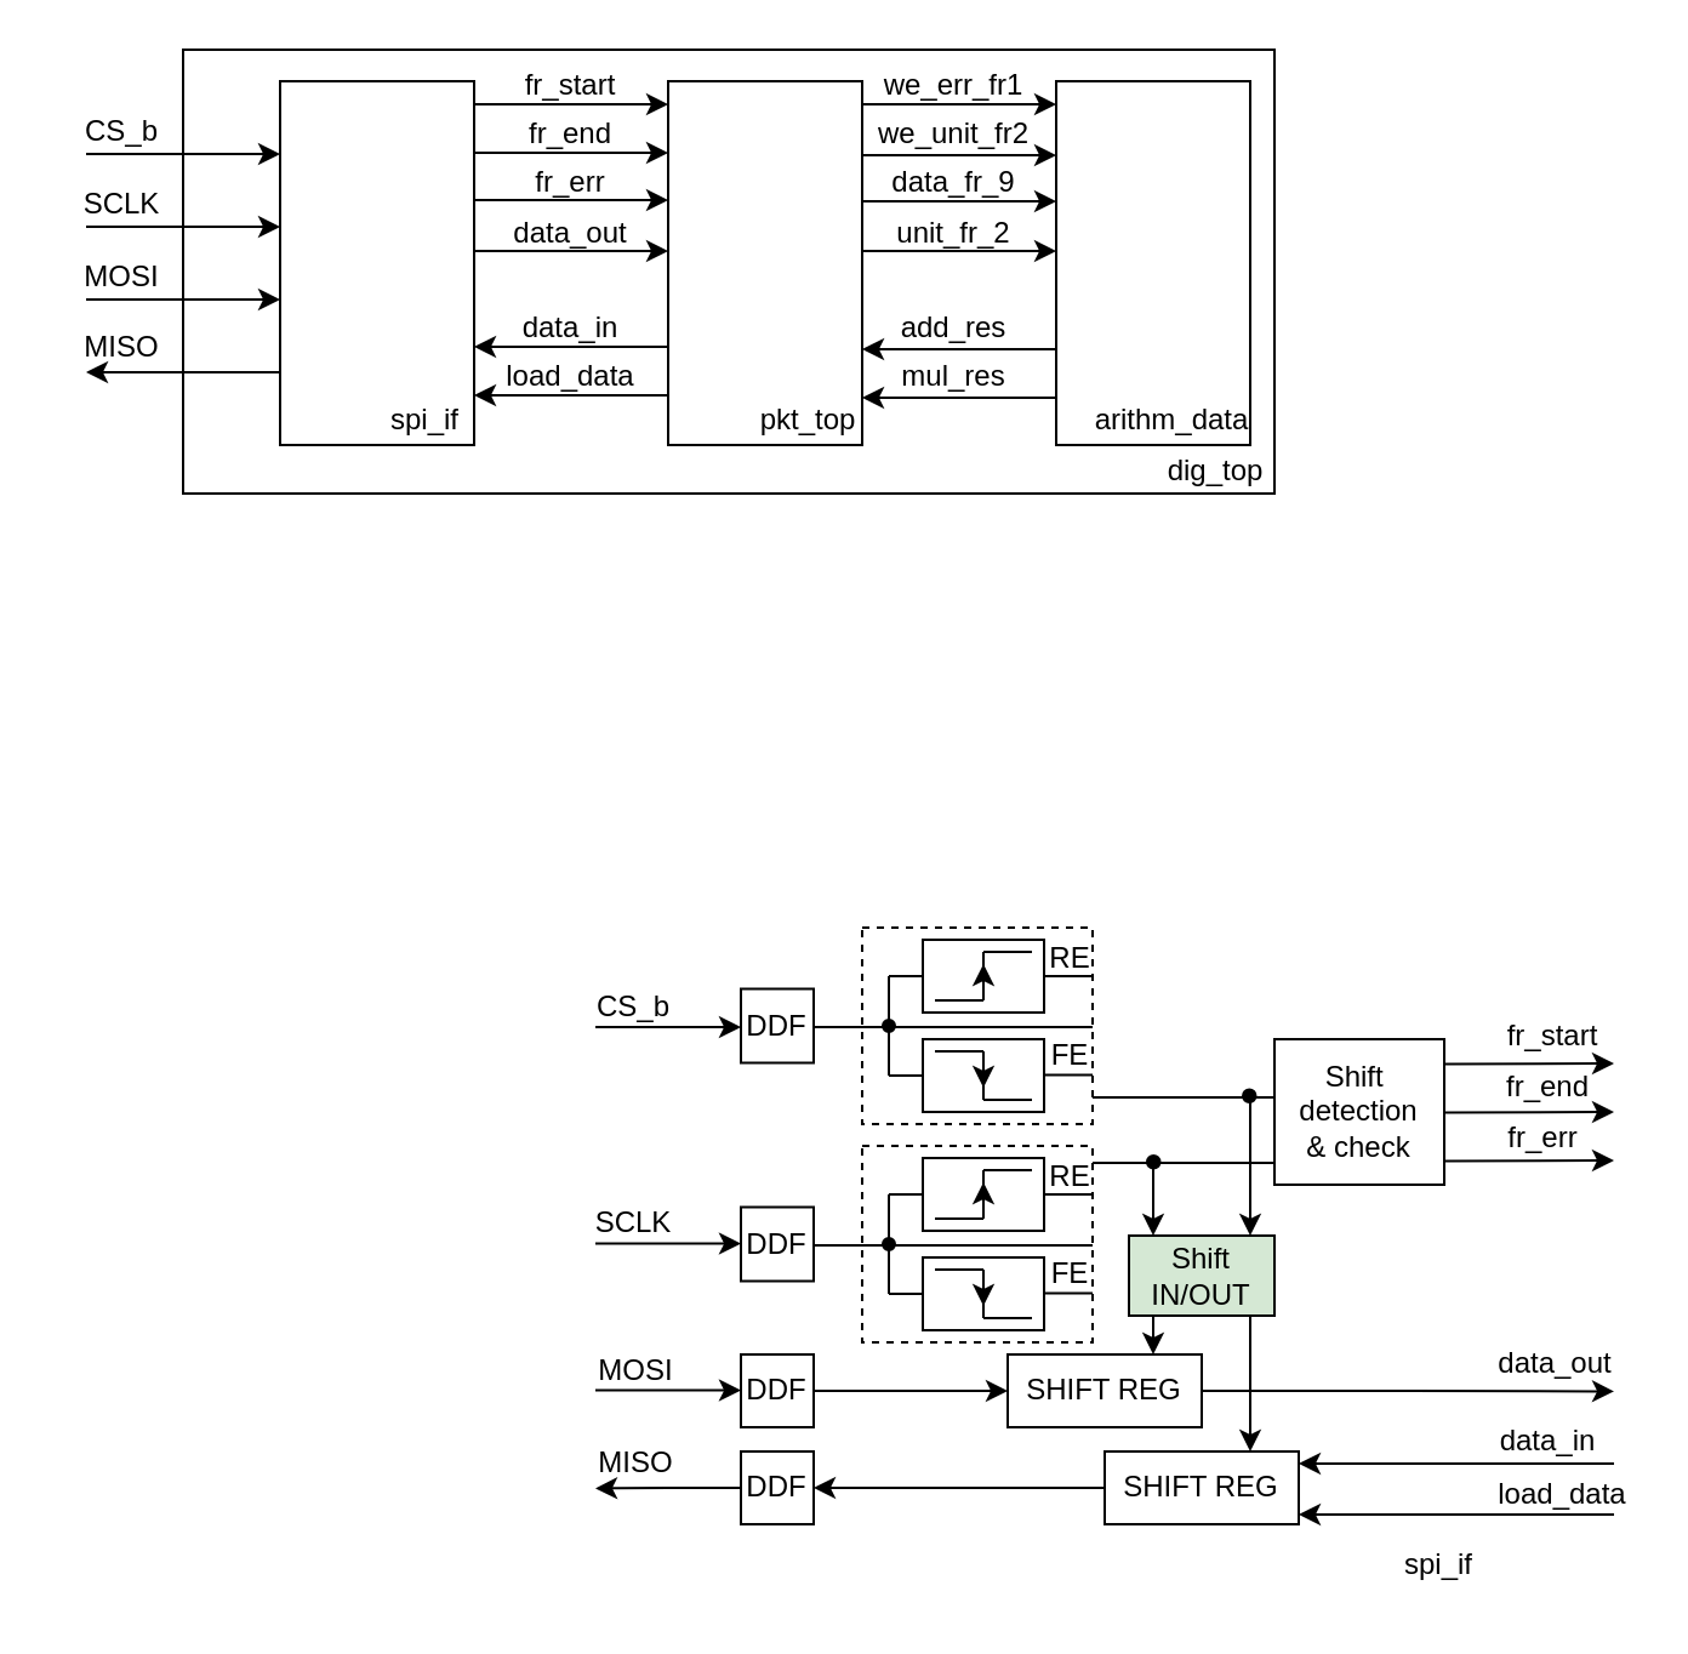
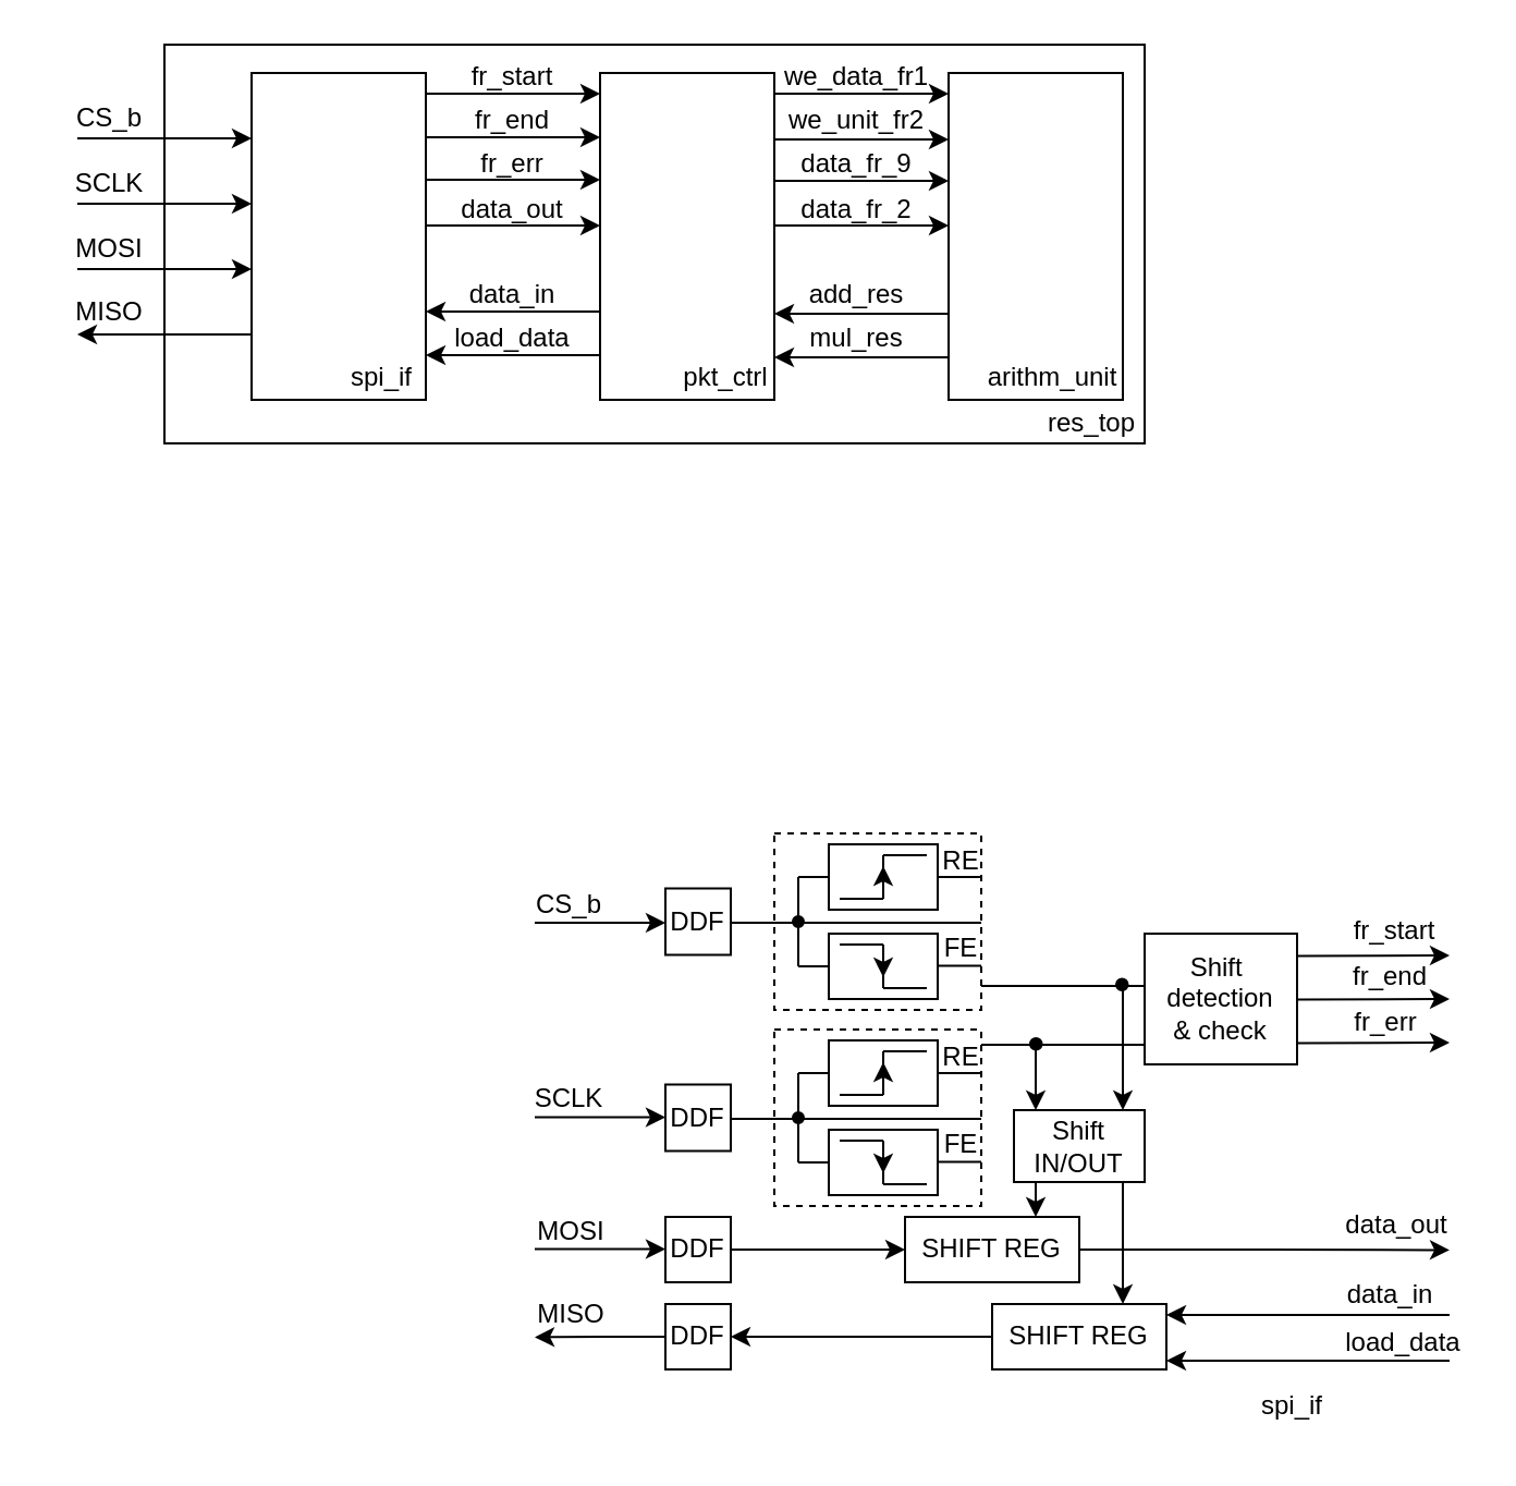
- <mxCell id="119" value="we_err_fr1" style="text;html=1;strokeColor=none;fillColor=none;align=center;verticalAlign=middle;whiteSpace=wrap;rounded=0;" vertex="1" parent="1"><mxGeometry x="363" y="20" width="60" height="30" as="geometry" /></mxCell>
+ <mxCell id="119" value="we_data_fr1" style="text;html=1;strokeColor=none;fillColor=none;align=center;verticalAlign=middle;whiteSpace=wrap;rounded=0;" vertex="1" parent="1"><mxGeometry x="363" y="20" width="60" height="30" as="geometry" /></mxCell>
- <mxCell id="122" value="unit_fr_2" style="text;html=1;strokeColor=none;fillColor=none;align=center;verticalAlign=middle;whiteSpace=wrap;rounded=0;" vertex="1" parent="1"><mxGeometry x="363" y="81" width="60" height="30" as="geometry" /></mxCell>
+ <mxCell id="122" value="data_fr_2" style="text;html=1;strokeColor=none;fillColor=none;align=center;verticalAlign=middle;whiteSpace=wrap;rounded=0;" vertex="1" parent="1"><mxGeometry x="363" y="81" width="60" height="30" as="geometry" /></mxCell>
- <mxCell id="100" value="pkt_top" style="text;html=1;strokeColor=none;fillColor=none;align=center;verticalAlign=middle;whiteSpace=wrap;rounded=0;" vertex="1" parent="1"><mxGeometry x="303" y="158" width="60" height="30" as="geometry" /></mxCell>
+ <mxCell id="100" value="pkt_ctrl" style="text;html=1;strokeColor=none;fillColor=none;align=center;verticalAlign=middle;whiteSpace=wrap;rounded=0;" vertex="1" parent="1"><mxGeometry x="303" y="158" width="60" height="30" as="geometry" /></mxCell>
- <mxCell id="104" value="arithm_data" style="text;html=1;strokeColor=none;fillColor=none;align=center;verticalAlign=middle;whiteSpace=wrap;rounded=0;" vertex="1" parent="1"><mxGeometry x="453" y="158" width="60" height="30" as="geometry" /></mxCell>
+ <mxCell id="104" value="arithm_unit" style="text;html=1;strokeColor=none;fillColor=none;align=center;verticalAlign=middle;whiteSpace=wrap;rounded=0;" vertex="1" parent="1"><mxGeometry x="453" y="158" width="60" height="30" as="geometry" /></mxCell>
- <mxCell id="126" value="dig_top" style="text;html=1;strokeColor=none;fillColor=none;align=center;verticalAlign=middle;whiteSpace=wrap;rounded=0;" vertex="1" parent="1"><mxGeometry x="471" y="179" width="60" height="30" as="geometry" /></mxCell>
+ <mxCell id="126" value="res_top" style="text;html=1;strokeColor=none;fillColor=none;align=center;verticalAlign=middle;whiteSpace=wrap;rounded=0;" vertex="1" parent="1"><mxGeometry x="471" y="179" width="60" height="30" as="geometry" /></mxCell>
- <mxCell id="57" value="Shift&lt;br&gt;IN/OUT" style="rounded=0;whiteSpace=wrap;html=1;fillColor=#d5e8d4;" parent="1" vertex="1"><mxGeometry x="465" y="509" width="60" height="33" as="geometry" /></mxCell>
+ <mxCell id="57" value="Shift&lt;br&gt;IN/OUT" style="rounded=0;whiteSpace=wrap;html=1;" parent="1" vertex="1"><mxGeometry x="465" y="509" width="60" height="33" as="geometry" /></mxCell>
